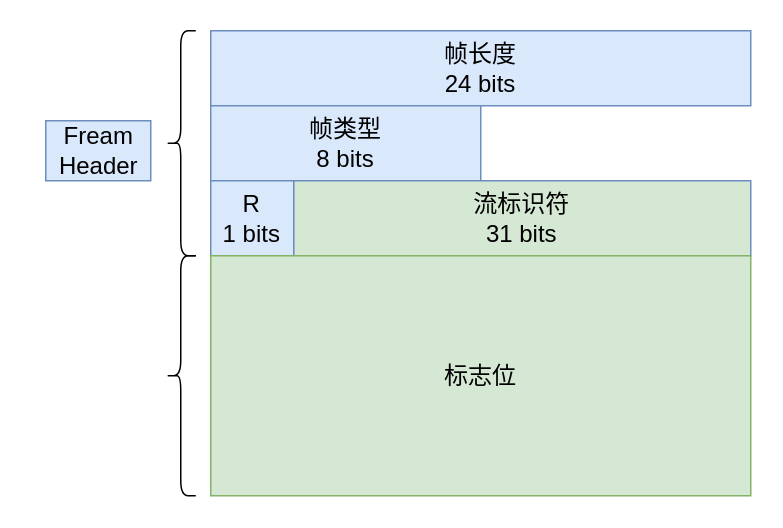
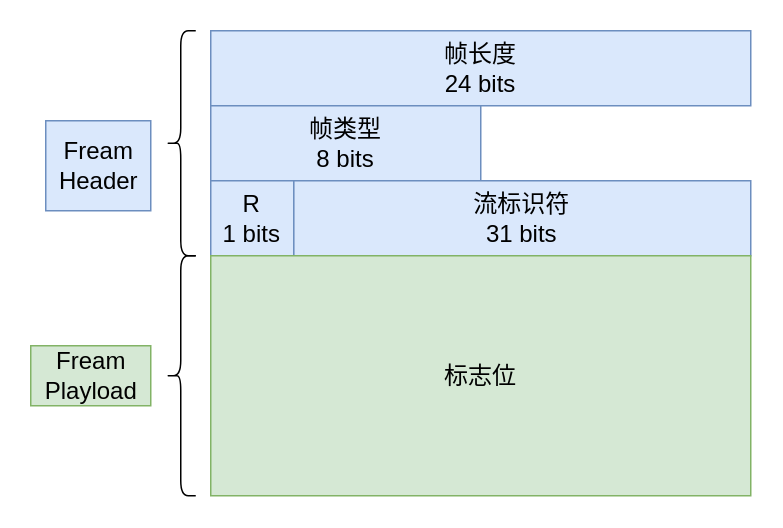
- <mxCell id="7" value="Fream &lt;br&gt;Header" style="text;html=1;align=center;verticalAlign=middle;resizable=0;points=[];autosize=1;fontSize=16;fillColor=#dae8fc;strokeColor=#6c8ebf;" vertex="1" parent="1"><mxGeometry x="30" y="80" width="70" height="40" as="geometry" /></mxCell>
+ <mxCell id="7" value="Fream &lt;br&gt;Header" style="text;html=1;align=center;verticalAlign=middle;resizable=0;points=[];autosize=1;fontSize=16;fillColor=#dae8fc;strokeColor=#6c8ebf;" vertex="1" parent="1"><mxGeometry x="30" y="80" width="70" height="60" as="geometry" /></mxCell>
- <mxCell id="5" value="流标识符&lt;br&gt;31 bits" style="rounded=0;whiteSpace=wrap;html=1;fontSize=16;fillColor=#d5e8d4;strokeColor=#6c8ebf;" vertex="1" parent="1"><mxGeometry x="195.385" y="120" width="304.615" height="50" as="geometry" /></mxCell>
+ <mxCell id="5" value="流标识符&lt;br&gt;31 bits" style="rounded=0;whiteSpace=wrap;html=1;fontSize=16;fillColor=#dae8fc;strokeColor=#6c8ebf;" vertex="1" parent="1"><mxGeometry x="195.385" y="120" width="304.615" height="50" as="geometry" /></mxCell>
+ <mxCell id="8" value="Fream &lt;br&gt;Playload" style="text;html=1;align=center;verticalAlign=middle;resizable=0;points=[];autosize=1;fontSize=16;fillColor=#d5e8d4;strokeColor=#82b366;" vertex="1" parent="1"><mxGeometry x="20" y="230" width="80" height="40" as="geometry" /></mxCell>
